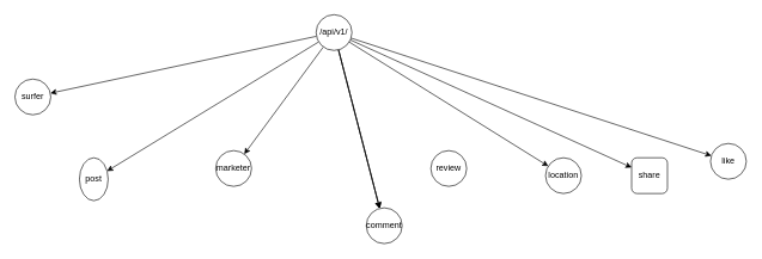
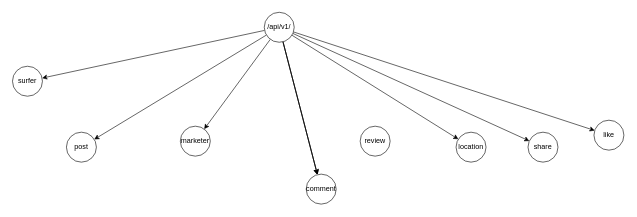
- <mxCell id="18" value="share" style="whiteSpace=wrap;html=1;aspect=fixed;rounded=1;" vertex="1" parent="1"><mxGeometry x="880" y="220" width="50" height="50" as="geometry" /></mxCell>
+ <mxCell id="18" value="share" style="ellipse;whiteSpace=wrap;html=1;aspect=fixed;" vertex="1" parent="1"><mxGeometry x="880" y="220" width="50" height="50" as="geometry" /></mxCell>
- <mxCell id="13" value="post" style="ellipse;whiteSpace=wrap;html=1;aspect=fixed;" vertex="1" parent="1"><mxGeometry x="110" y="220" width="40" height="60" as="geometry" /></mxCell>
+ <mxCell id="13" value="post" style="ellipse;whiteSpace=wrap;html=1;aspect=fixed;" vertex="1" parent="1"><mxGeometry x="110" y="220" width="50" height="50" as="geometry" /></mxCell>
